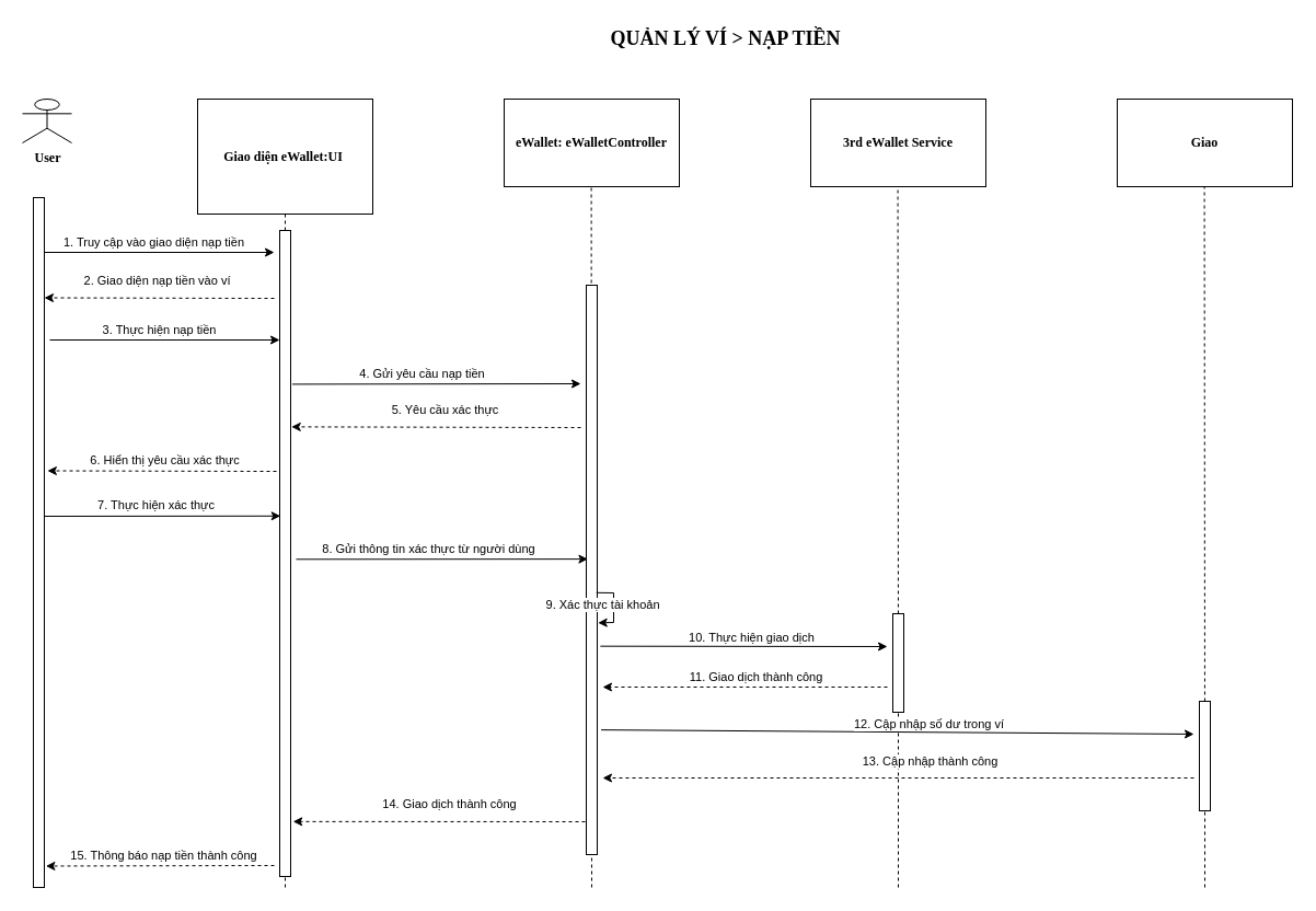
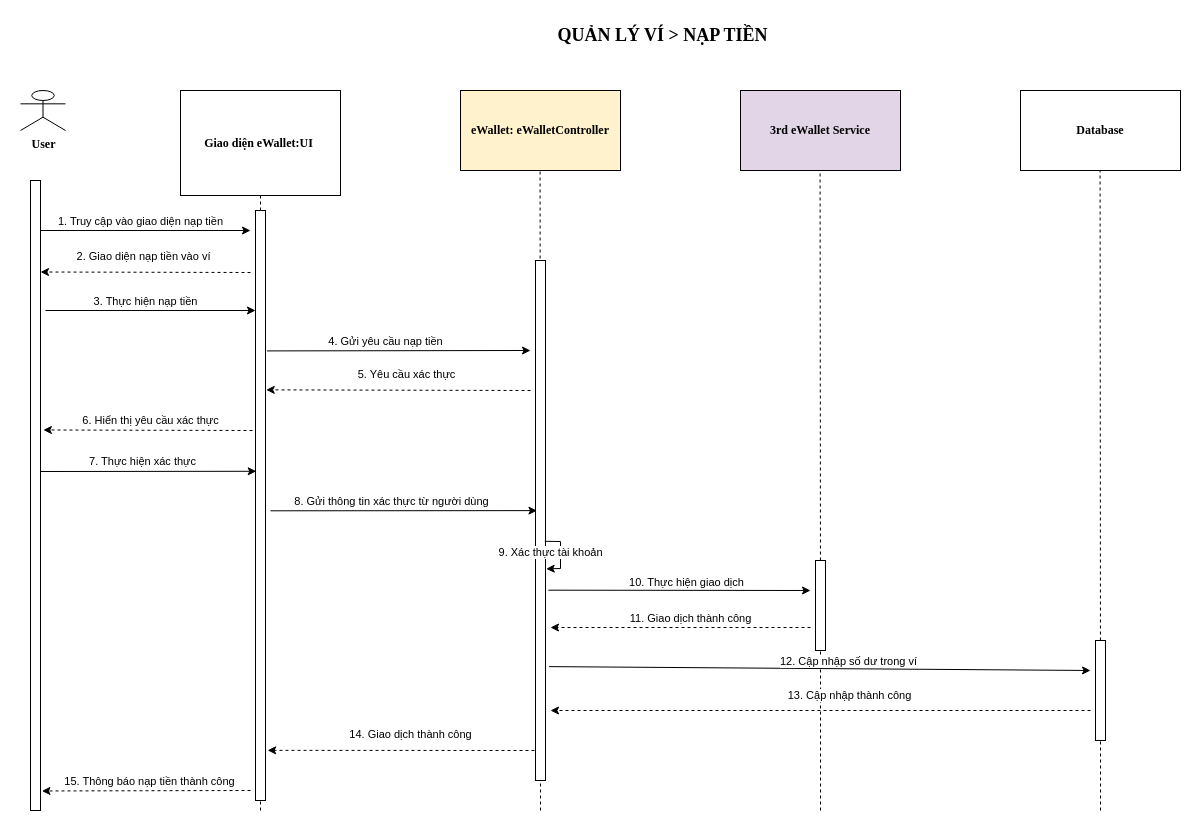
- <mxCell id="4" value="eWallet: eWalletController" style="rounded=0;whiteSpace=wrap;html=1;fontFamily=Verdana;fontStyle=1" parent="1" vertex="1"><mxGeometry x="460" y="90" width="160" height="80" as="geometry" /></mxCell>
+ <mxCell id="4" value="eWallet: eWalletController" style="rounded=0;whiteSpace=wrap;html=1;fontFamily=Verdana;fontStyle=1;fillColor=#fff2cc;" parent="1" vertex="1"><mxGeometry x="460" y="90" width="160" height="80" as="geometry" /></mxCell>
- <mxCell id="6" value="3rd eWallet Service" style="rounded=0;whiteSpace=wrap;html=1;fontFamily=Verdana;fontStyle=1" parent="1" vertex="1"><mxGeometry x="740" y="90" width="160" height="80" as="geometry" /></mxCell>
+ <mxCell id="6" value="3rd eWallet Service" style="rounded=0;whiteSpace=wrap;html=1;fontFamily=Verdana;fontStyle=1;fillColor=#e1d5e7;" parent="1" vertex="1"><mxGeometry x="740" y="90" width="160" height="80" as="geometry" /></mxCell>
- <mxCell id="5" value="Giao" style="rounded=0;whiteSpace=wrap;html=1;fontFamily=Verdana;fontStyle=1" parent="1" vertex="1"><mxGeometry x="1020" y="90" width="160" height="80" as="geometry" /></mxCell>
+ <mxCell id="5" value="Database" style="rounded=0;whiteSpace=wrap;html=1;fontFamily=Verdana;fontStyle=1" parent="1" vertex="1"><mxGeometry x="1020" y="90" width="160" height="80" as="geometry" /></mxCell>
